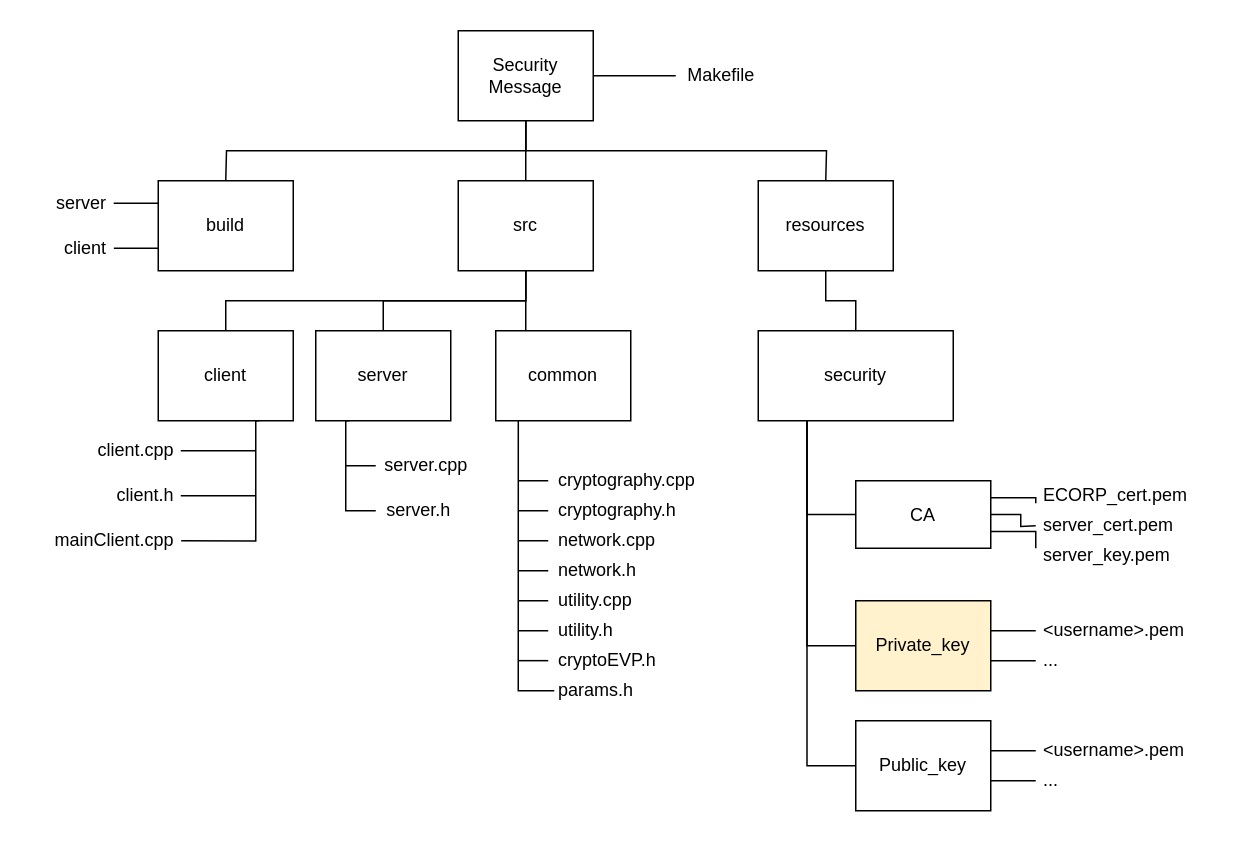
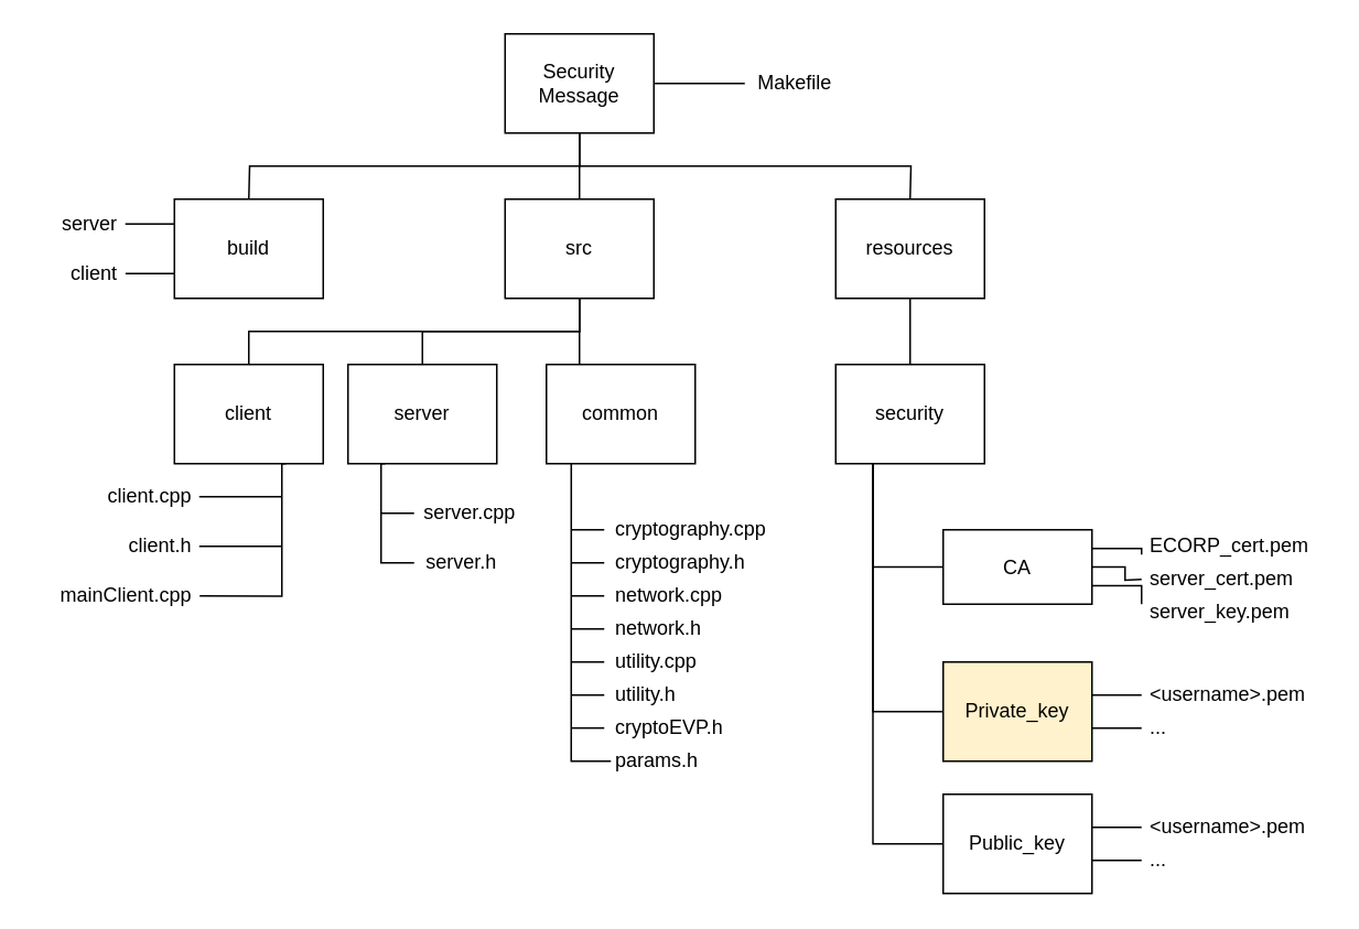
- <mxCell id="28" value="security" style="rounded=0;whiteSpace=wrap;html=1;" parent="1" vertex="1"><mxGeometry x="505" y="220" width="130" height="60" as="geometry" /></mxCell>
+ <mxCell id="28" value="security" style="rounded=0;whiteSpace=wrap;html=1;" parent="1" vertex="1"><mxGeometry x="505" y="220" width="90" height="60" as="geometry" /></mxCell>
